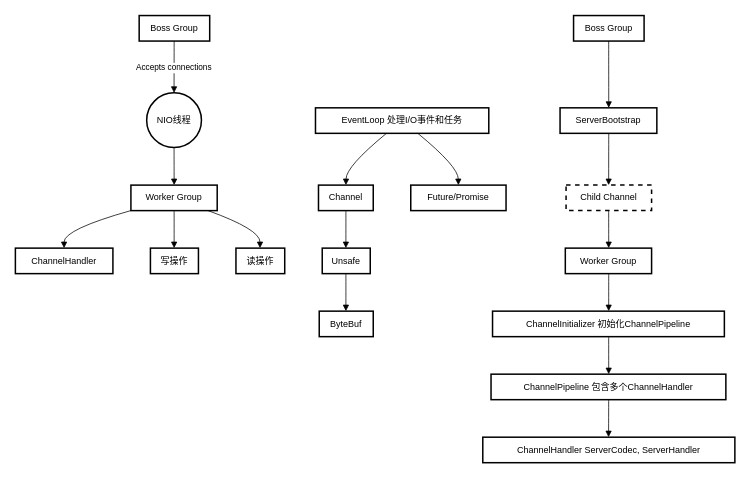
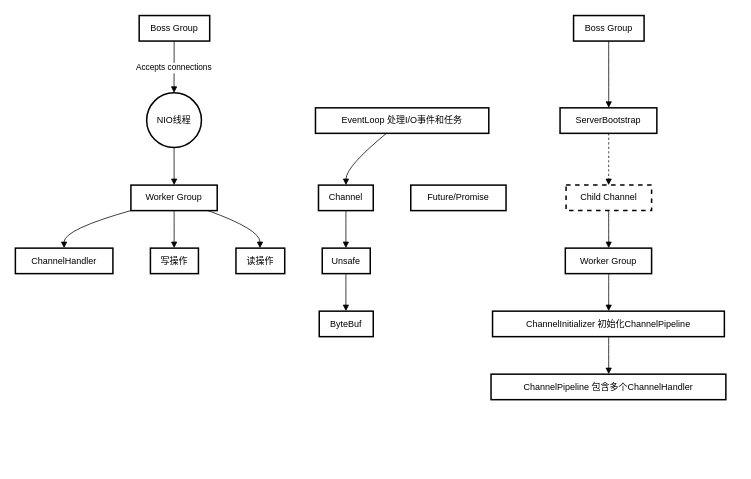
- <mxCell id="26" value="" style="curved=1;startArrow=none;endArrow=block;exitX=0.589;exitY=0.992;entryX=0.5;entryY=0.013;rounded=0;" parent="1" source="8" target="10" edge="1"><mxGeometry relative="1" as="geometry"><Array as="points"><mxPoint x="610" y="221" /></Array></mxGeometry></mxCell>
- <mxCell id="30" value="" style="curved=1;startArrow=none;endArrow=block;exitX=0.503;exitY=0.992;entryX=0.498;entryY=0.013;rounded=0;" parent="1" source="14" target="15" edge="1"><mxGeometry relative="1" as="geometry"><Array as="points" /></mxGeometry></mxCell>
+ <mxCell id="30" value="" style="curved=1;startArrow=none;endArrow=block;exitX=0.503;exitY=0.992;entryX=0.498;entryY=0.013;rounded=0;dashed=1;" parent="1" source="14" target="15" edge="1"><mxGeometry relative="1" as="geometry"><Array as="points" /></mxGeometry></mxCell>
- <mxCell id="34" value="" style="curved=1;startArrow=none;endArrow=block;exitX=0.501;exitY=1.013;entryX=0.499;entryY=0.013;rounded=0;" parent="1" source="18" target="19" edge="1"><mxGeometry relative="1" as="geometry"><Array as="points" /></mxGeometry></mxCell>
- <mxCell id="19" value="ChannelHandler ServerCodec, ServerHandler" style="whiteSpace=wrap;strokeWidth=2;" parent="1" vertex="1"><mxGeometry x="643" y="582" width="336" height="34" as="geometry" /></mxCell>
